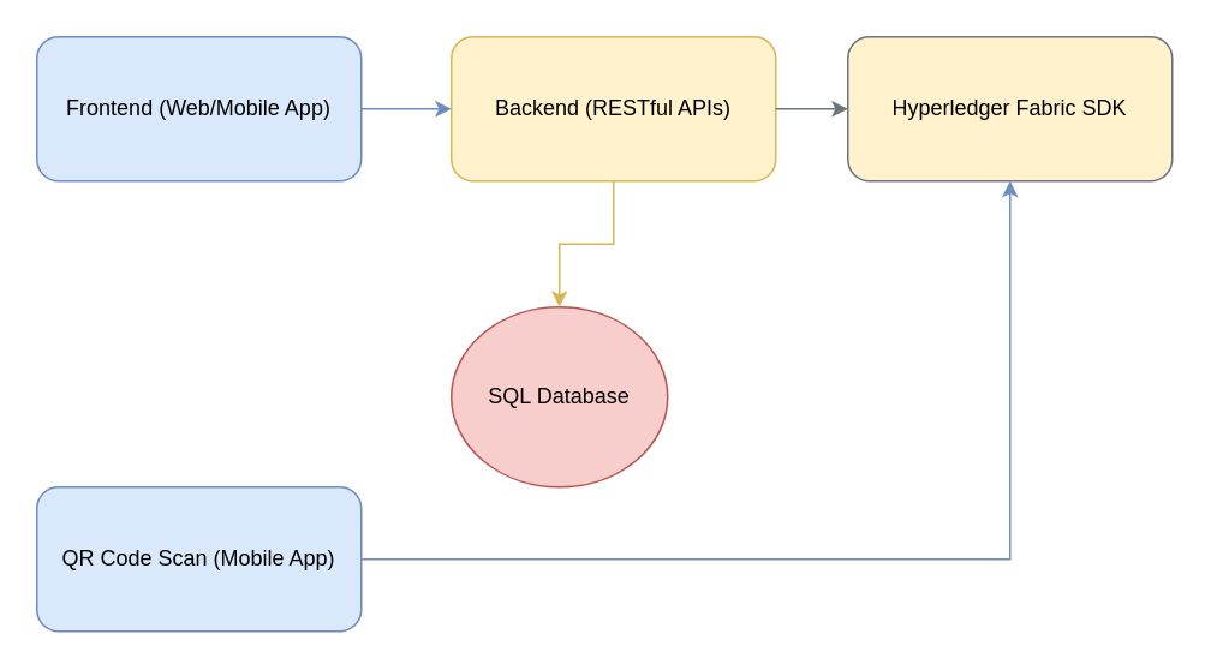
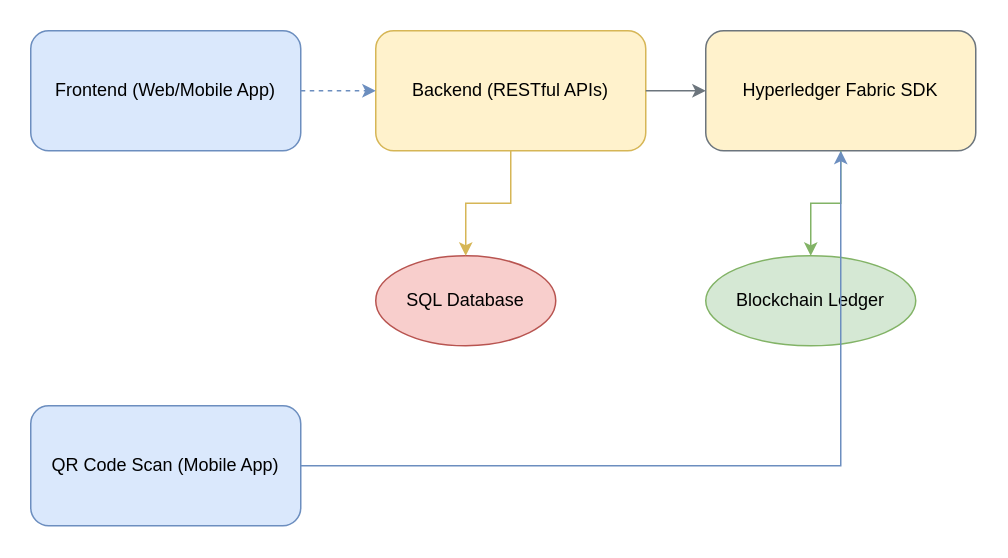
- <mxCell id="8" style="edgeStyle=orthogonalEdgeStyle;rounded=0;orthogonalLoop=1;html=1;strokeColor=#6c8ebf;" edge="1" parent="1" source="2" target="3"><mxGeometry relative="1" as="geometry" /></mxCell>
+ <mxCell id="8" style="edgeStyle=orthogonalEdgeStyle;rounded=0;orthogonalLoop=1;html=1;strokeColor=#6c8ebf;dashed=1;" edge="1" parent="1" source="2" target="3"><mxGeometry relative="1" as="geometry" /></mxCell>
+ <mxCell id="11" style="edgeStyle=orthogonalEdgeStyle;rounded=0;orthogonalLoop=1;html=1;strokeColor=#82b366;" edge="1" parent="1" source="5" target="6"><mxGeometry relative="1" as="geometry" /></mxCell>
+ <mxCell id="6" value="Blockchain Ledger" style="ellipse;whiteSpace=wrap;html=1;fillColor=#d5e8d4;strokeColor=#82b366;" vertex="1" parent="1"><mxGeometry x="470" y="170" width="140" height="60" as="geometry" /></mxCell>
- <mxCell id="4" value="SQL Database" style="ellipse;whiteSpace=wrap;html=1;fillColor=#f8cecc;strokeColor=#b85450;" vertex="1" parent="1"><mxGeometry x="250" y="170" width="120" height="100" as="geometry" /></mxCell>
+ <mxCell id="4" value="SQL Database" style="ellipse;whiteSpace=wrap;html=1;fillColor=#f8cecc;strokeColor=#b85450;" vertex="1" parent="1"><mxGeometry x="250" y="170" width="120" height="60" as="geometry" /></mxCell>
